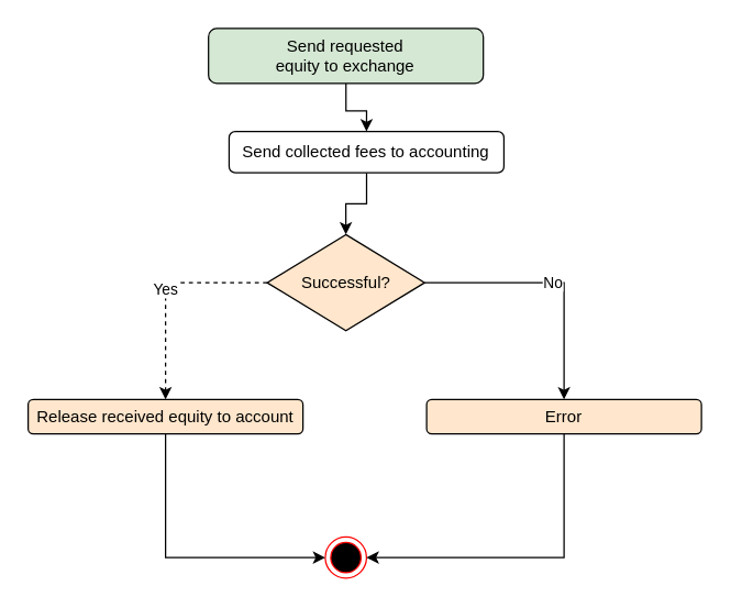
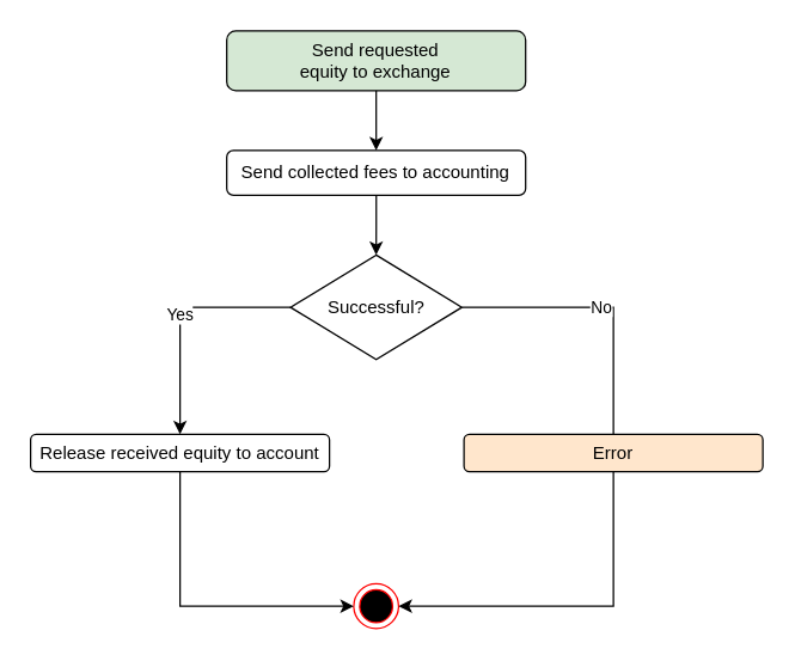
- <mxCell id="12" value="Send collected fees to accounting" style="rounded=1;whiteSpace=wrap;html=1;fillColor=#FFFFFF;" parent="1" vertex="1"><mxGeometry x="166.25" y="95" width="200" height="30" as="geometry" /></mxCell>
+ <mxCell id="12" value="Send collected fees to accounting" style="rounded=1;whiteSpace=wrap;html=1;fillColor=#FFFFFF;" parent="1" vertex="1"><mxGeometry x="151.25" y="100" width="200" height="30" as="geometry" /></mxCell>
- <mxCell id="5" value="Yes" style="edgeStyle=orthogonalEdgeStyle;rounded=0;orthogonalLoop=1;jettySize=auto;html=1;exitX=0;exitY=0.5;exitDx=0;exitDy=0;dashed=1;" parent="1" source="7" target="15" edge="1"><mxGeometry relative="1" as="geometry" /></mxCell>
+ <mxCell id="5" value="Yes" style="edgeStyle=orthogonalEdgeStyle;rounded=0;orthogonalLoop=1;jettySize=auto;html=1;exitX=0;exitY=0.5;exitDx=0;exitDy=0;" parent="1" source="7" target="15" edge="1"><mxGeometry relative="1" as="geometry" /></mxCell>
- <mxCell id="7" value="Successful?" style="rhombus;whiteSpace=wrap;html=1;fillColor=#ffe6cc;" parent="1" vertex="1"><mxGeometry x="193.93" y="170" width="114.63" height="70" as="geometry" /></mxCell>
+ <mxCell id="7" value="Successful?" style="rhombus;whiteSpace=wrap;html=1;" parent="1" vertex="1"><mxGeometry x="193.93" y="170" width="114.63" height="70" as="geometry" /></mxCell>
- <mxCell id="6" value="No" style="edgeStyle=orthogonalEdgeStyle;rounded=0;orthogonalLoop=1;jettySize=auto;html=1;entryX=0.5;entryY=0;entryDx=0;entryDy=0;" parent="1" source="7" target="9" edge="1"><mxGeometry relative="1" as="geometry" /></mxCell>
+ <mxCell id="6" value="No" style="edgeStyle=orthogonalEdgeStyle;rounded=0;orthogonalLoop=1;jettySize=auto;html=1;entryX=0.5;entryY=0;entryDx=0;entryDy=0;endArrow=none;" parent="1" source="7" target="9" edge="1"><mxGeometry relative="1" as="geometry" /></mxCell>
- <mxCell id="15" value="Release received equity to account" style="rounded=1;whiteSpace=wrap;html=1;fillColor=#ffe6cc;" parent="1" vertex="1"><mxGeometry x="20" y="290" width="200" height="25" as="geometry" /></mxCell>
+ <mxCell id="15" value="Release received equity to account" style="rounded=1;whiteSpace=wrap;html=1;fillColor=#FFFFFF;" parent="1" vertex="1"><mxGeometry x="20" y="290" width="200" height="25" as="geometry" /></mxCell>
